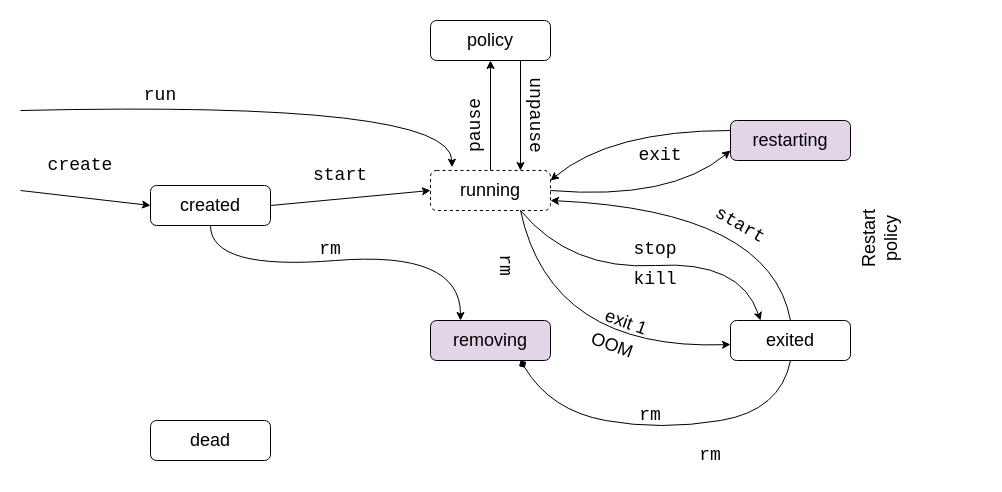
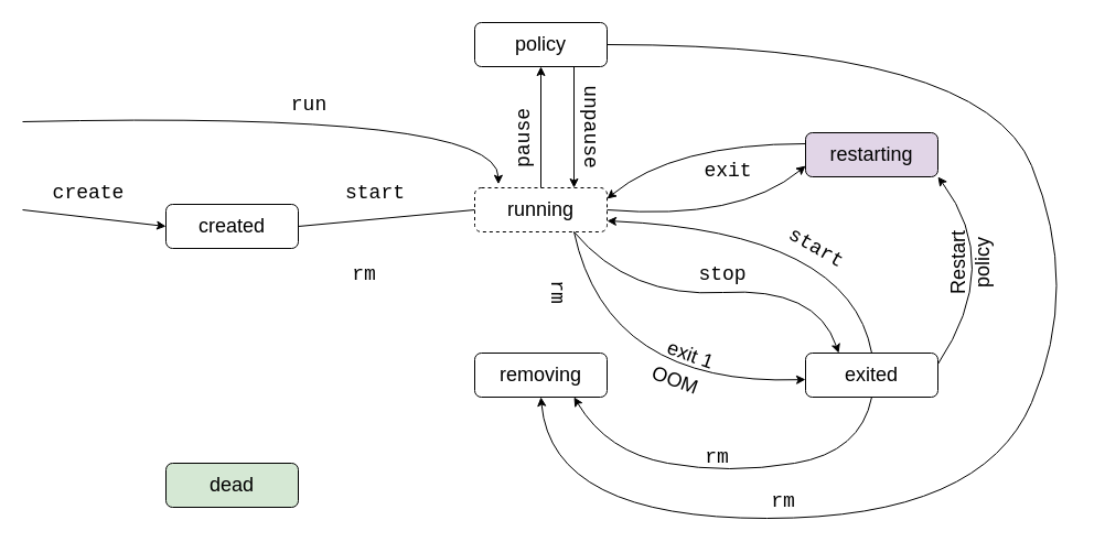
- <mxCell id="22" value="&lt;font style=&quot;font-size: 18px;&quot; face=&quot;Courier New&quot;&gt;run&lt;/font&gt;" style="text;html=1;align=center;verticalAlign=middle;whiteSpace=wrap;rounded=0;" vertex="1" parent="1"><mxGeometry x="130" y="80" width="60" height="30" as="geometry" /></mxCell>
+ <mxCell id="22" value="&lt;font style=&quot;font-size: 18px;&quot; face=&quot;Courier New&quot;&gt;run&lt;/font&gt;" style="text;html=1;align=center;verticalAlign=middle;whiteSpace=wrap;rounded=0;" vertex="1" parent="1"><mxGeometry x="250" y="80" width="60" height="30" as="geometry" /></mxCell>
- <mxCell id="23" value="&lt;font style=&quot;font-size: 18px;&quot; face=&quot;Courier New&quot;&gt;create&lt;/font&gt;" style="text;html=1;align=center;verticalAlign=middle;whiteSpace=wrap;rounded=0;" vertex="1" parent="1"><mxGeometry x="50" y="150" width="60" height="30" as="geometry" /></mxCell>
+ <mxCell id="23" value="&lt;font style=&quot;font-size: 18px;&quot; face=&quot;Courier New&quot;&gt;create&lt;/font&gt;" style="text;html=1;align=center;verticalAlign=middle;whiteSpace=wrap;rounded=0;" vertex="1" parent="1"><mxGeometry x="50" y="160" width="60" height="30" as="geometry" /></mxCell>
- <mxCell id="10" value="" style="endArrow=classic;html=1;rounded=0;entryX=0;entryY=0.5;entryDx=0;entryDy=0;exitX=1;exitY=0.5;exitDx=0;exitDy=0;" edge="1" parent="1" source="2" target="4"><mxGeometry width="50" height="50" relative="1" as="geometry"><mxPoint x="280" y="189.29" as="sourcePoint" /><mxPoint x="410" y="189.29" as="targetPoint" /></mxGeometry></mxCell>
+ <mxCell id="10" value="" style="endArrow=none;html=1;rounded=0;entryX=0;entryY=0.5;entryDx=0;entryDy=0;exitX=1;exitY=0.5;exitDx=0;exitDy=0;" edge="1" parent="1" source="2" target="4"><mxGeometry width="50" height="50" relative="1" as="geometry"><mxPoint x="280" y="189.29" as="sourcePoint" /><mxPoint x="410" y="189.29" as="targetPoint" /></mxGeometry></mxCell>
+ <mxCell id="20" value="" style="endArrow=classic;html=1;rounded=0;exitX=1;exitY=0.25;exitDx=0;exitDy=0;entryX=1;entryY=1;entryDx=0;entryDy=0;curved=1;" edge="1" parent="1" source="8" target="7"><mxGeometry width="50" height="50" relative="1" as="geometry"><mxPoint x="880" y="310" as="sourcePoint" /><mxPoint x="930" y="260" as="targetPoint" /><Array as="points"><mxPoint x="910" y="240" /></Array></mxGeometry></mxCell>
- <mxCell id="14" value="" style="curved=1;endArrow=classic;html=1;rounded=0;exitX=0.5;exitY=1;exitDx=0;exitDy=0;entryX=0.25;entryY=0;entryDx=0;entryDy=0;" edge="1" parent="1" source="2" target="5"><mxGeometry width="50" height="50" relative="1" as="geometry"><mxPoint x="350" y="270" as="sourcePoint" /><mxPoint x="510" y="200" as="targetPoint" /><Array as="points"><mxPoint x="210" y="270" /><mxPoint x="460" y="250" /></Array></mxGeometry></mxCell>
- <mxCell id="32" value="&lt;font style=&quot;font-size: 18px;&quot; face=&quot;Courier New&quot;&gt;kill&lt;/font&gt;" style="text;html=1;align=center;verticalAlign=middle;whiteSpace=wrap;rounded=0;" vertex="1" parent="1"><mxGeometry x="600" y="264" width="110" height="30" as="geometry" /></mxCell>
+ <mxCell id="15" value="" style="endArrow=classic;html=1;rounded=0;exitX=1;exitY=0.5;exitDx=0;exitDy=0;entryX=0.5;entryY=1;entryDx=0;entryDy=0;curved=1;" edge="1" parent="1" source="6" target="5"><mxGeometry width="50" height="50" relative="1" as="geometry"><mxPoint x="670" y="60" as="sourcePoint" /><mxPoint x="950" y="90" as="targetPoint" /><Array as="points"><mxPoint x="890" y="40" /><mxPoint x="980" y="260" /><mxPoint x="890" y="470" /><mxPoint x="500" y="470" /></Array></mxGeometry></mxCell>
- <mxCell id="5" value="&lt;font style=&quot;font-size: 18px;&quot;&gt;removing&lt;/font&gt;" style="rounded=1;whiteSpace=wrap;html=1;fillColor=#e1d5e7;" vertex="1" parent="1"><mxGeometry x="430" y="320" width="120" height="40" as="geometry" /></mxCell>
+ <mxCell id="5" value="&lt;font style=&quot;font-size: 18px;&quot;&gt;removing&lt;/font&gt;" style="rounded=1;whiteSpace=wrap;html=1;" vertex="1" parent="1"><mxGeometry x="430" y="320" width="120" height="40" as="geometry" /></mxCell>
- <mxCell id="16" value="" style="endArrow=diamond;html=1;rounded=0;exitX=0.5;exitY=1;exitDx=0;exitDy=0;entryX=0.75;entryY=1;entryDx=0;entryDy=0;curved=1;" edge="1" parent="1" source="8" target="5"><mxGeometry width="50" height="50" relative="1" as="geometry"><mxPoint x="460" y="250" as="sourcePoint" /><mxPoint x="510" y="200" as="targetPoint" /><Array as="points"><mxPoint x="780" y="410" /><mxPoint x="660" y="430" /><mxPoint x="550" y="410" /></Array></mxGeometry></mxCell>
+ <mxCell id="16" value="" style="endArrow=classic;html=1;rounded=0;exitX=0.5;exitY=1;exitDx=0;exitDy=0;entryX=0.75;entryY=1;entryDx=0;entryDy=0;curved=1;" edge="1" parent="1" source="8" target="5"><mxGeometry width="50" height="50" relative="1" as="geometry"><mxPoint x="460" y="250" as="sourcePoint" /><mxPoint x="510" y="200" as="targetPoint" /><Array as="points"><mxPoint x="780" y="410" /><mxPoint x="660" y="430" /><mxPoint x="550" y="410" /></Array></mxGeometry></mxCell>
- <mxCell id="3" value="&lt;font style=&quot;font-size: 18px;&quot;&gt;dead&lt;/font&gt;" style="rounded=1;whiteSpace=wrap;html=1;" vertex="1" parent="1"><mxGeometry x="150" y="420" width="120" height="40" as="geometry" /></mxCell>
+ <mxCell id="3" value="&lt;font style=&quot;font-size: 18px;&quot;&gt;dead&lt;/font&gt;" style="rounded=1;whiteSpace=wrap;html=1;fillColor=#d5e8d4;" vertex="1" parent="1"><mxGeometry x="150" y="420" width="120" height="40" as="geometry" /></mxCell>
